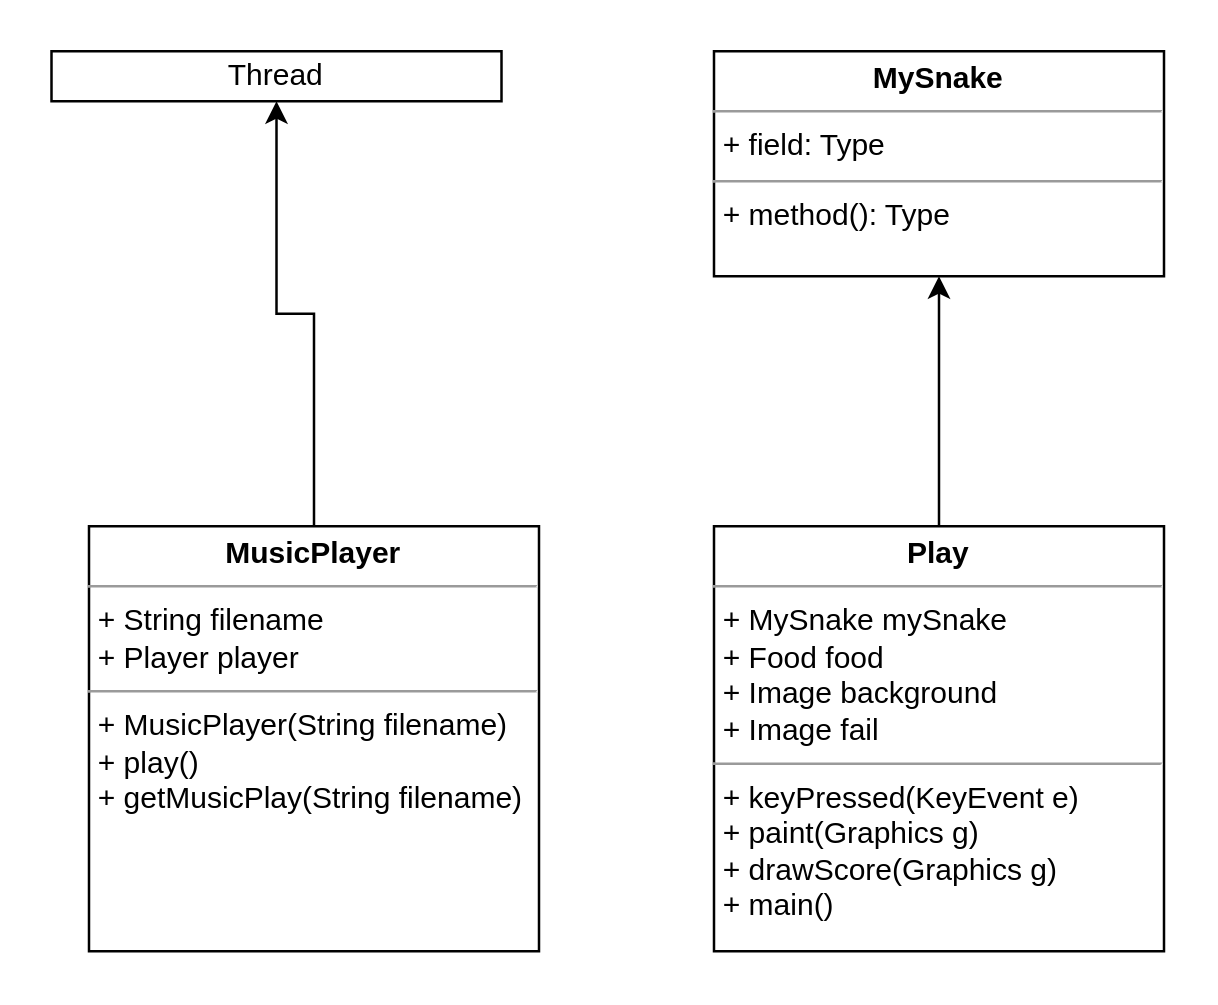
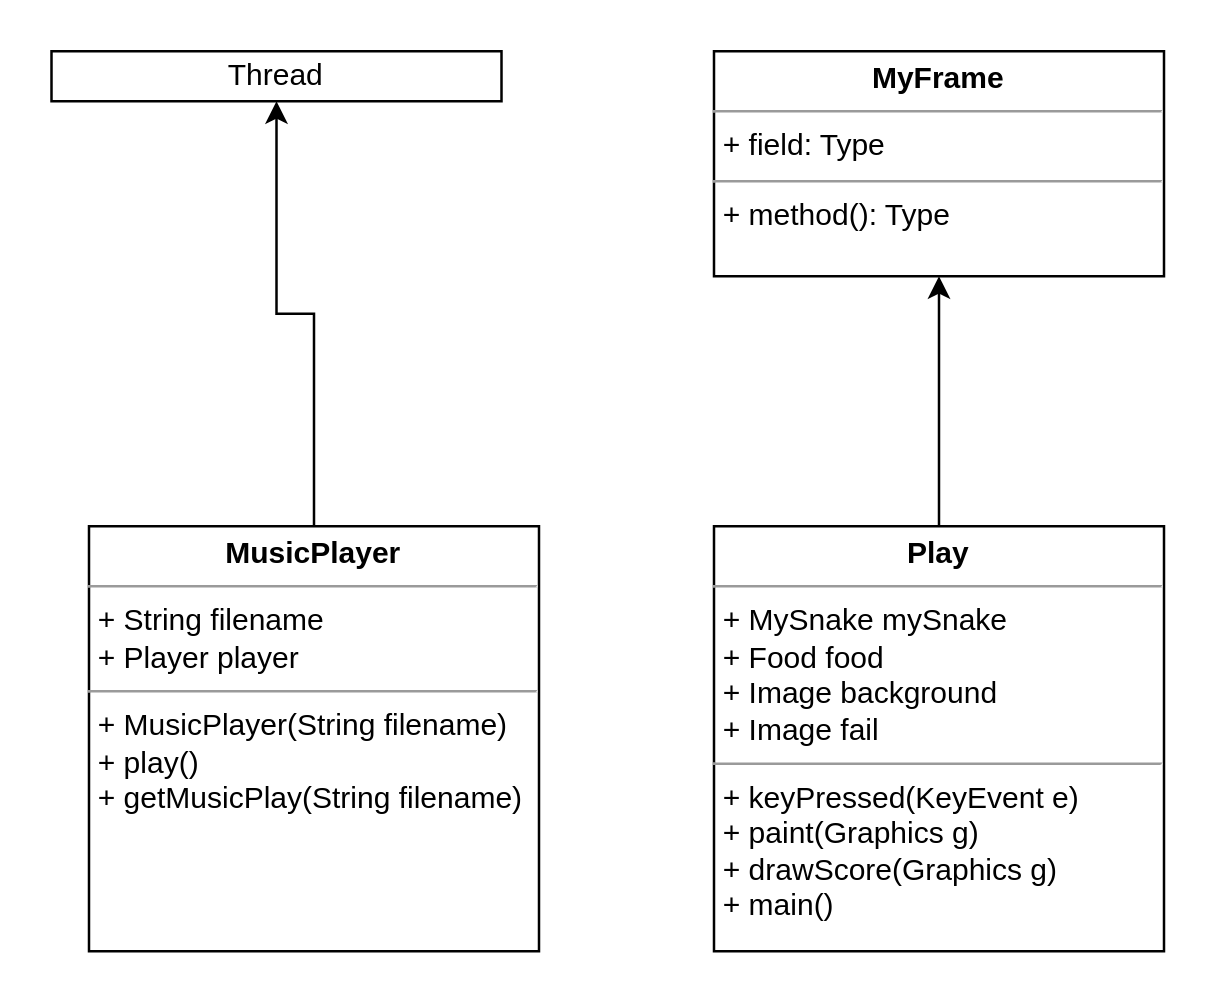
- <mxCell id="4" value="&lt;p style=&quot;margin:0px;margin-top:4px;text-align:center;&quot;&gt;&lt;b&gt;MySnake&lt;/b&gt;&lt;br&gt;&lt;/p&gt;&lt;hr size=&quot;1&quot;&gt;&lt;p style=&quot;margin:0px;margin-left:4px;&quot;&gt;+ field: Type&lt;/p&gt;&lt;hr size=&quot;1&quot;&gt;&lt;p style=&quot;margin:0px;margin-left:4px;&quot;&gt;+ method(): Type&lt;/p&gt;" style="verticalAlign=top;align=left;overflow=fill;fontSize=12;fontFamily=Helvetica;html=1;whiteSpace=wrap;" vertex="1" parent="1"><mxGeometry x="285" y="20" width="180" height="90" as="geometry" /></mxCell>
+ <mxCell id="4" value="&lt;p style=&quot;margin:0px;margin-top:4px;text-align:center;&quot;&gt;&lt;b&gt;MyFrame&lt;/b&gt;&lt;br&gt;&lt;/p&gt;&lt;hr size=&quot;1&quot;&gt;&lt;p style=&quot;margin:0px;margin-left:4px;&quot;&gt;+ field: Type&lt;/p&gt;&lt;hr size=&quot;1&quot;&gt;&lt;p style=&quot;margin:0px;margin-left:4px;&quot;&gt;+ method(): Type&lt;/p&gt;" style="verticalAlign=top;align=left;overflow=fill;fontSize=12;fontFamily=Helvetica;html=1;whiteSpace=wrap;" vertex="1" parent="1"><mxGeometry x="285" y="20" width="180" height="90" as="geometry" /></mxCell>
